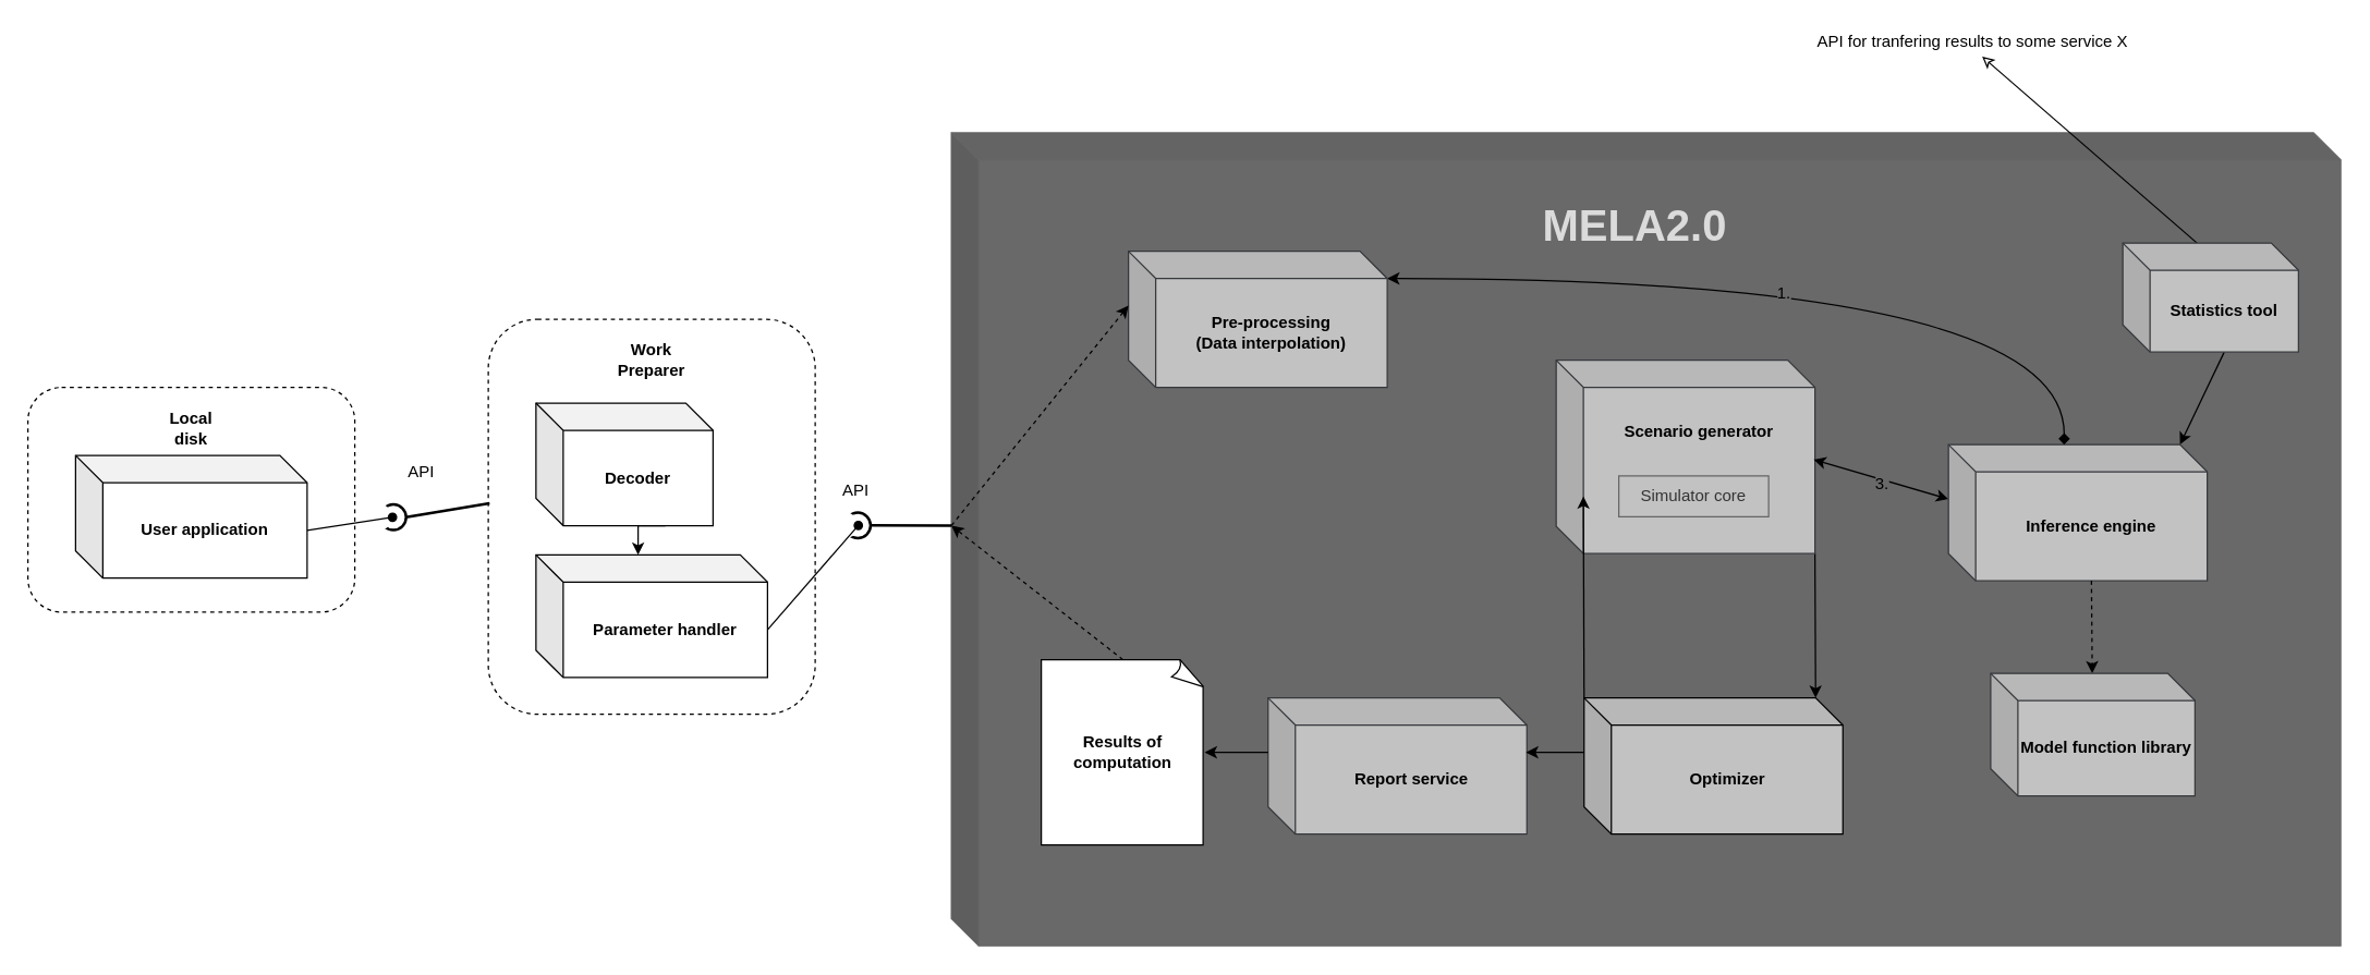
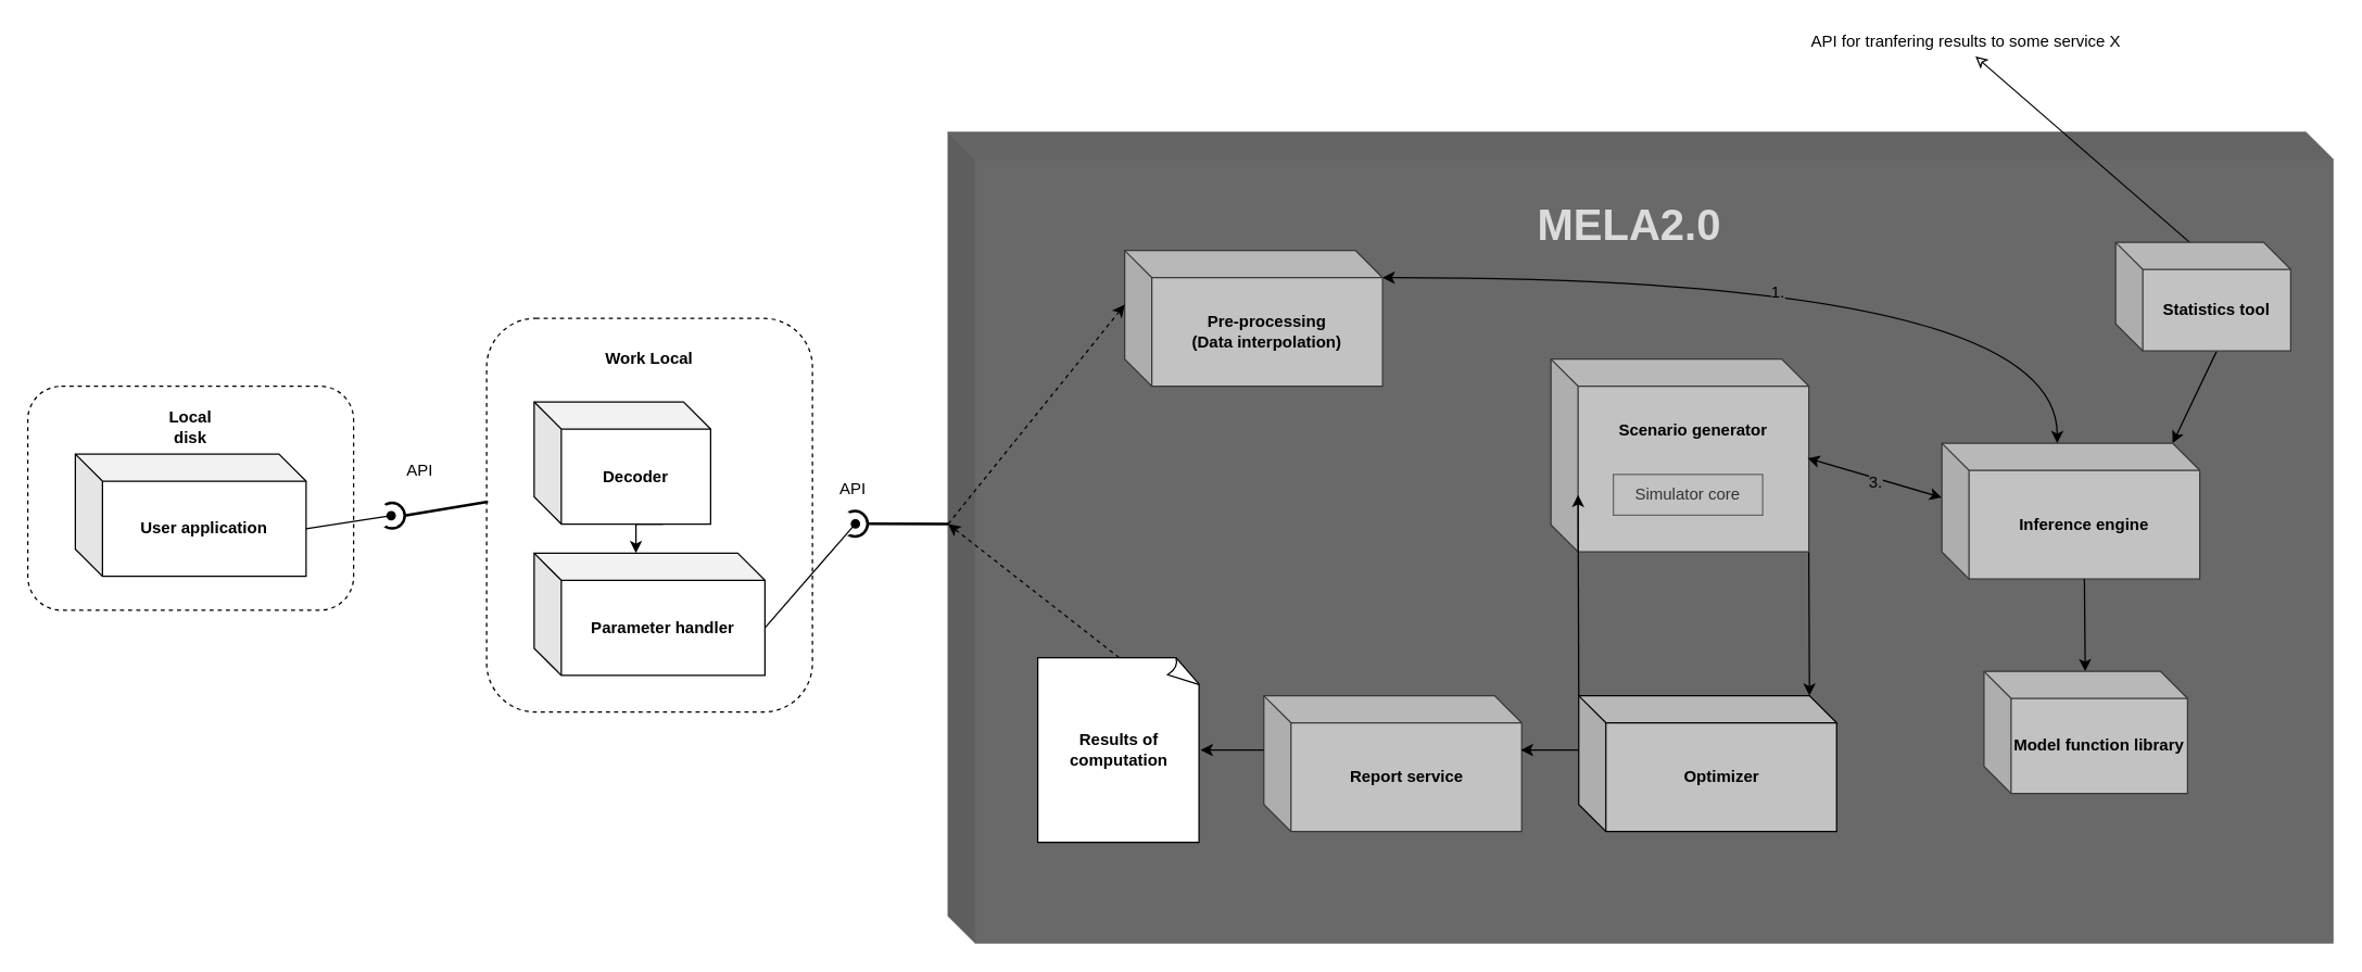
- <mxCell id="29" value="Work Preparer" style="text;html=1;strokeColor=none;fillColor=none;align=center;verticalAlign=middle;whiteSpace=wrap;rounded=0;fontStyle=1" parent="1" vertex="1"><mxGeometry x="443" y="254" width="70" height="20" as="geometry" /></mxCell>
+ <mxCell id="29" value="Work Local" style="text;html=1;strokeColor=none;fillColor=none;align=center;verticalAlign=middle;whiteSpace=wrap;rounded=0;fontStyle=1" parent="1" vertex="1"><mxGeometry x="443" y="254" width="70" height="20" as="geometry" /></mxCell>
- <mxCell id="16" style="edgeStyle=orthogonalEdgeStyle;rounded=0;orthogonalLoop=1;jettySize=auto;html=1;exitX=0;exitY=0;exitDx=190;exitDy=20;exitPerimeter=0;entryX=0;entryY=0;entryDx=85;entryDy=0;entryPerimeter=0;endArrow=diamond;endFill=1;endSize=6;strokeWidth=1;curved=1;startArrow=classic;startFill=1;" parent="1" source="18" target="9" edge="1"><mxGeometry relative="1" as="geometry"><Array as="points"><mxPoint x="1515" y="204" /></Array></mxGeometry></mxCell>
+ <mxCell id="16" style="edgeStyle=orthogonalEdgeStyle;rounded=0;orthogonalLoop=1;jettySize=auto;html=1;exitX=0;exitY=0;exitDx=190;exitDy=20;exitPerimeter=0;entryX=0;entryY=0;entryDx=85;entryDy=0;entryPerimeter=0;endArrow=classic;endFill=1;endSize=6;strokeWidth=1;curved=1;startArrow=classic;startFill=1;" parent="1" source="18" target="9" edge="1"><mxGeometry relative="1" as="geometry"><Array as="points"><mxPoint x="1515" y="204" /></Array></mxGeometry></mxCell>
- <mxCell id="21" value="" style="edgeStyle=none;rounded=0;orthogonalLoop=1;jettySize=auto;html=1;exitX=0;exitY=0;exitDx=105;exitDy=100;exitPerimeter=0;fontSize=12;fontColor=#000000;dashed=1;" parent="1" source="9" target="22" edge="1"><mxGeometry x="0.033" relative="1" as="geometry"><mxPoint as="offset" /><mxPoint x="1100" y="480" as="targetPoint" /></mxGeometry></mxCell>
+ <mxCell id="21" value="" style="edgeStyle=none;rounded=0;orthogonalLoop=1;jettySize=auto;html=1;exitX=0;exitY=0;exitDx=105;exitDy=100;exitPerimeter=0;fontSize=12;fontColor=#000000;" parent="1" source="9" target="22" edge="1"><mxGeometry x="0.033" relative="1" as="geometry"><mxPoint as="offset" /><mxPoint x="1100" y="480" as="targetPoint" /></mxGeometry></mxCell>
